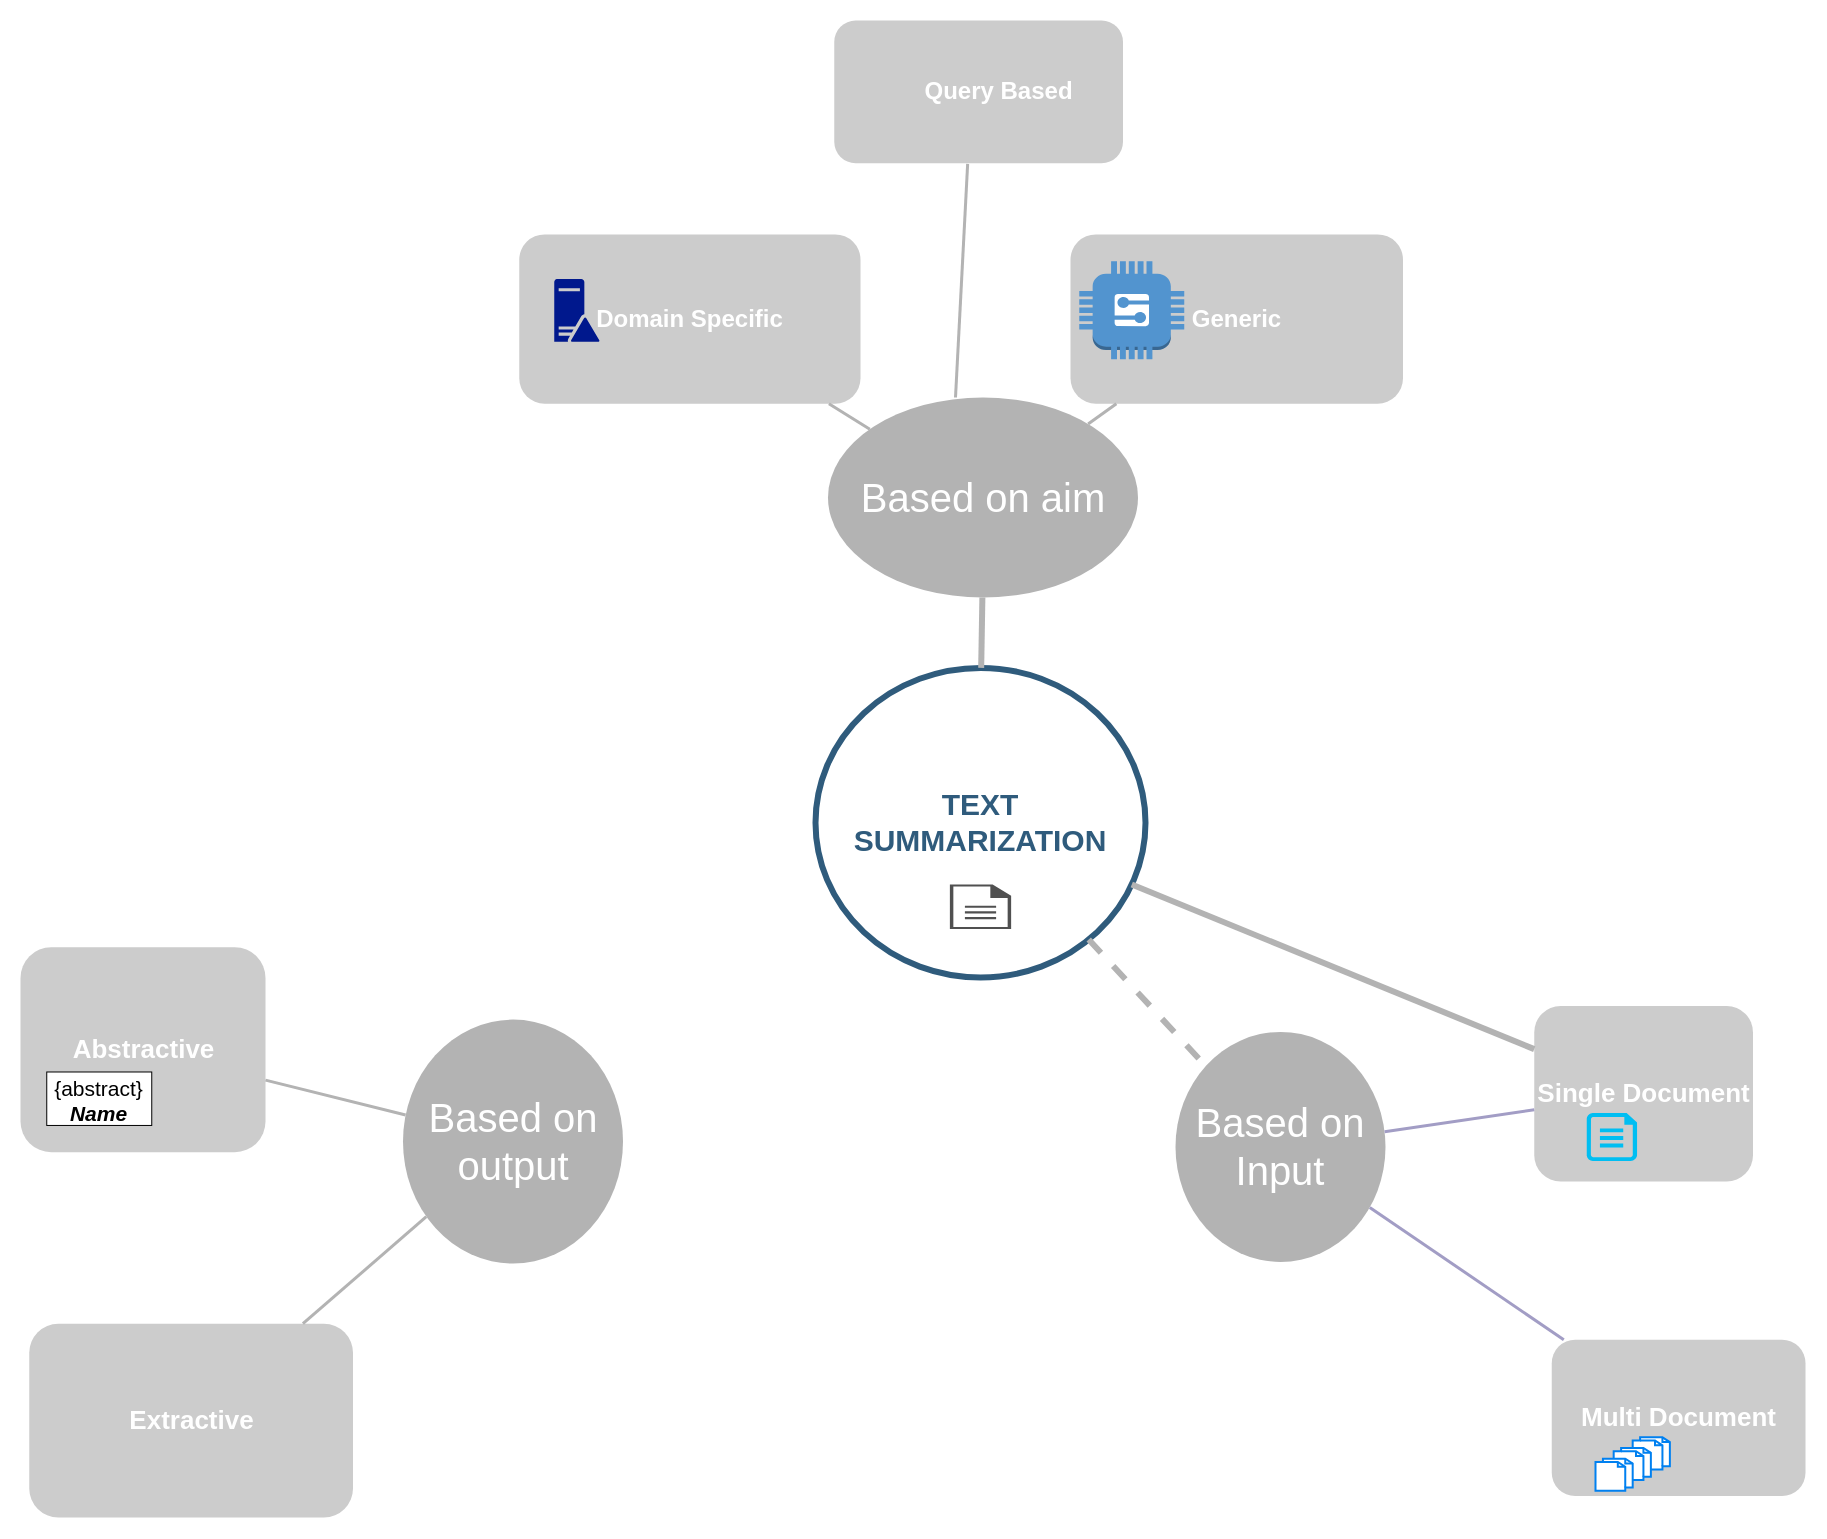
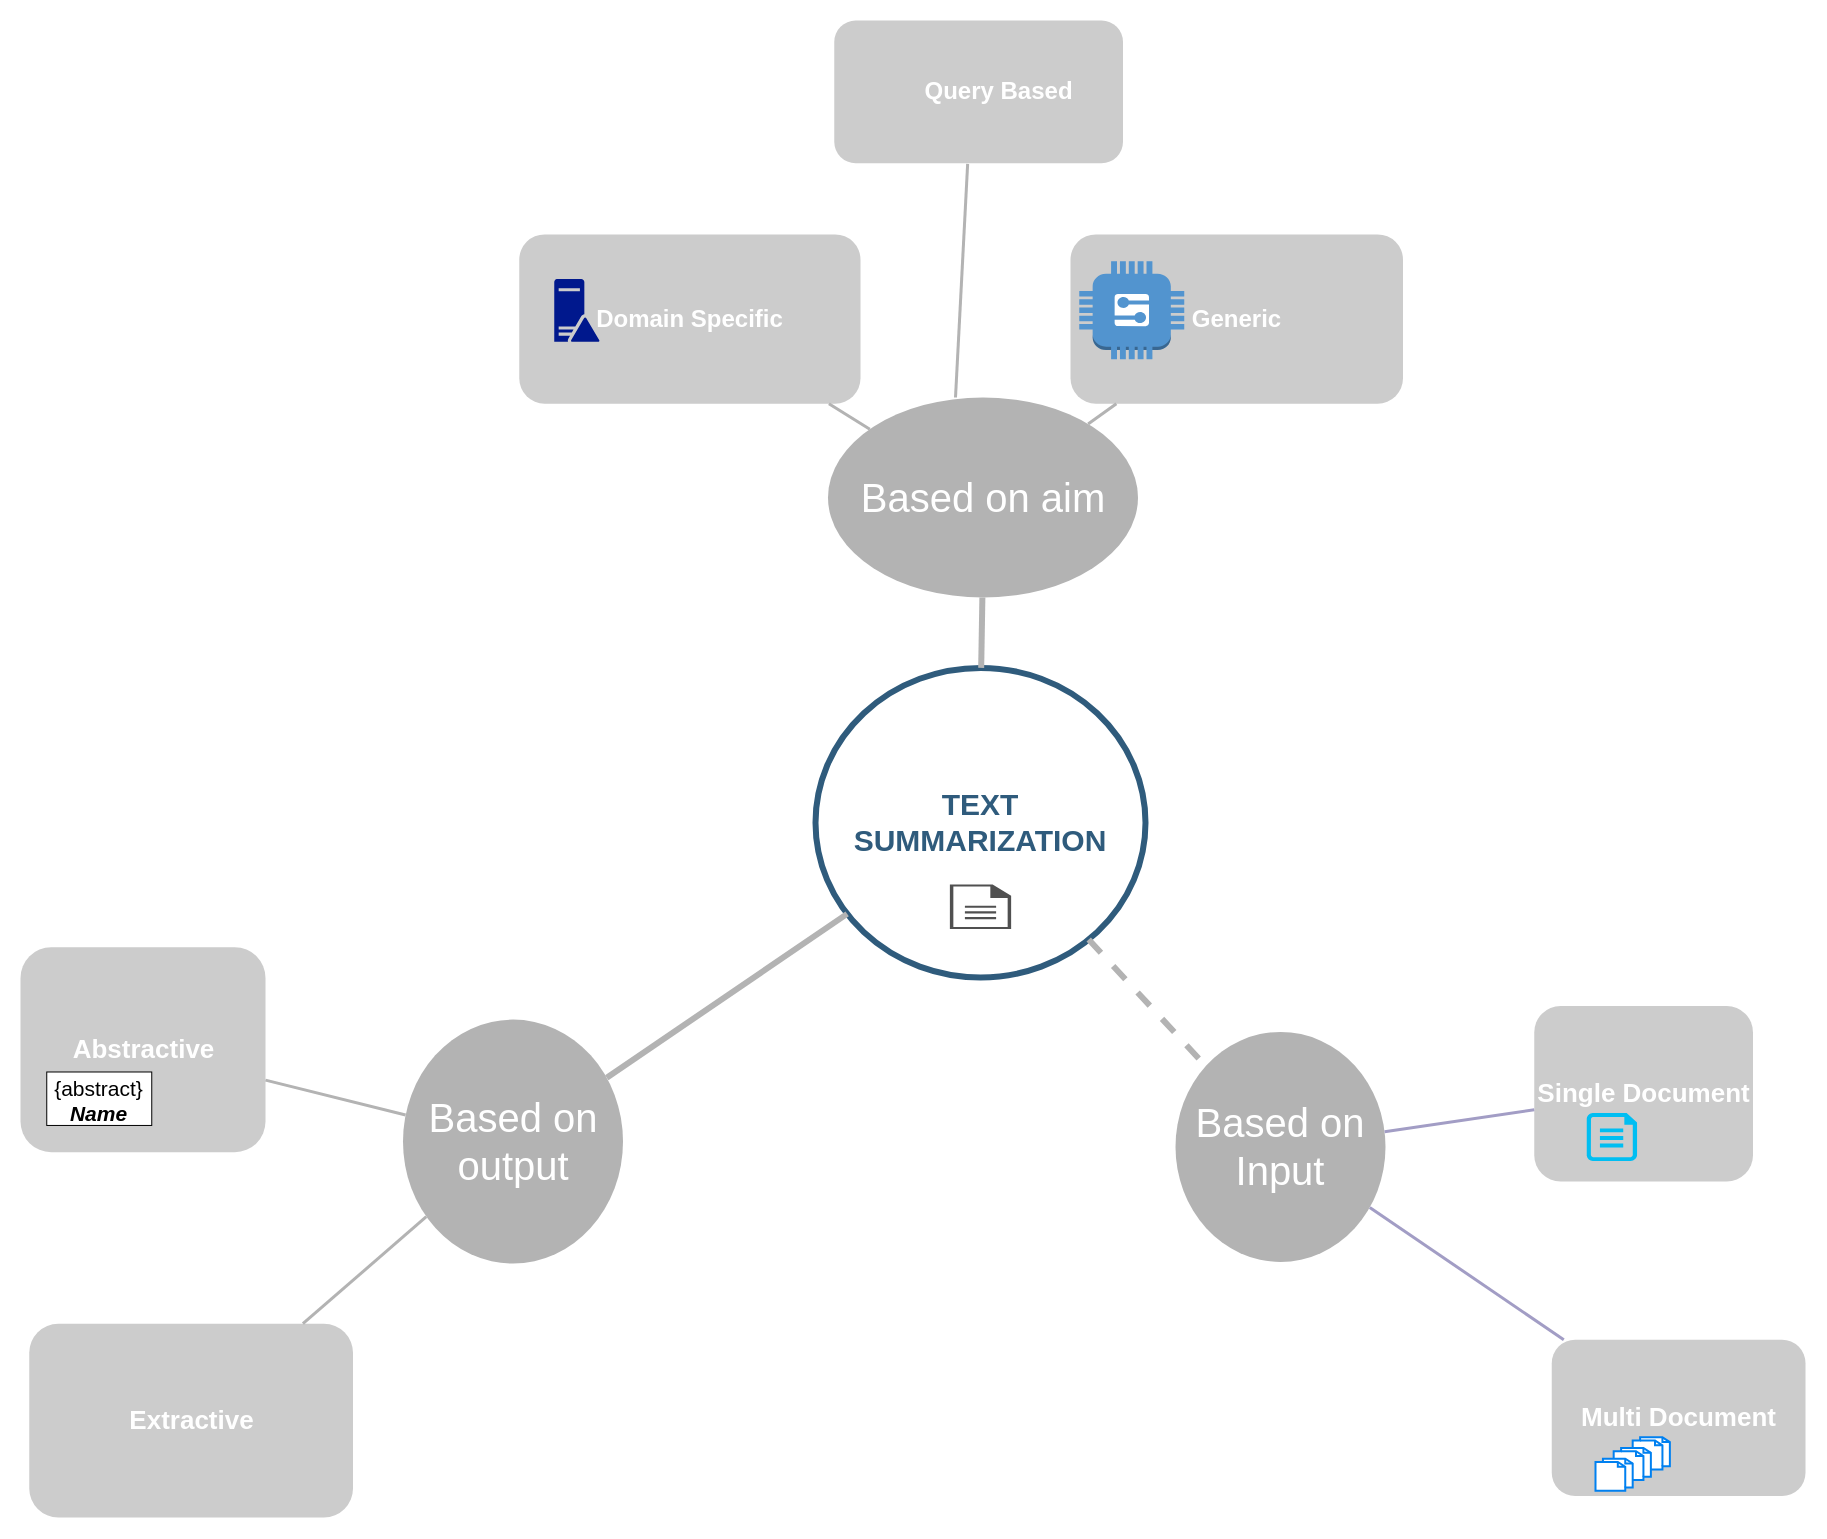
- <mxCell id="37" value="" style="edgeStyle=none;endArrow=none;strokeWidth=6;strokeColor=#B3B3B3;html=1;" parent="2" source="3" target="18" edge="1"><mxGeometry x="-15.312" y="249.487" width="87.5" height="89.103" as="geometry"><mxPoint x="-15.312" y="338.59" as="sourcePoint" /><mxPoint x="72.187" y="249.487" as="targetPoint" /></mxGeometry></mxCell>
+ <mxCell id="37" value="" style="edgeStyle=none;endArrow=none;strokeWidth=6;strokeColor=#B3B3B3;html=1;" parent="2" source="3" target="24" edge="1"><mxGeometry x="-15.312" y="249.487" width="87.5" height="89.103" as="geometry"><mxPoint x="-15.312" y="338.59" as="sourcePoint" /><mxPoint x="72.187" y="249.487" as="targetPoint" /></mxGeometry></mxCell>
